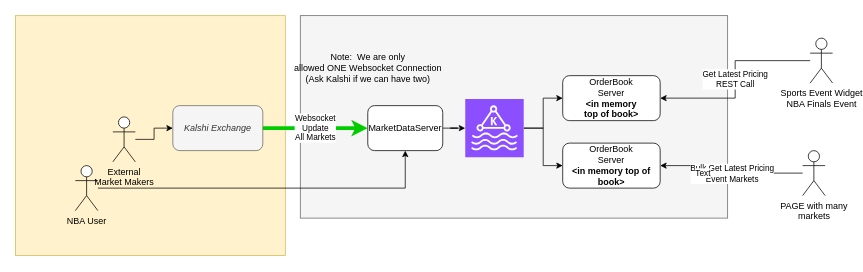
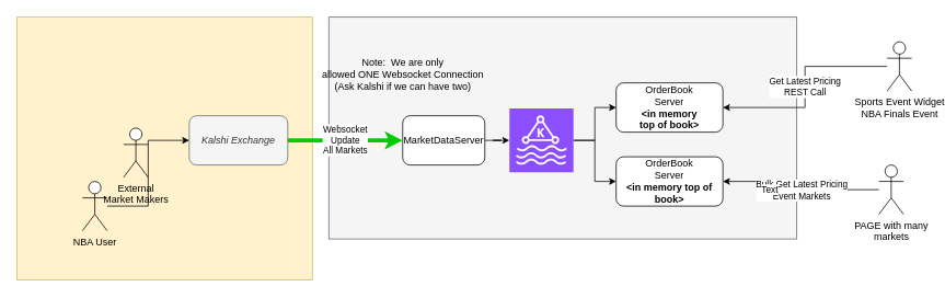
- <mxCell id="12" style="edgeStyle=orthogonalEdgeStyle;rounded=0;orthogonalLoop=1;jettySize=auto;html=1;entryX=0;entryY=0.5;entryDx=0;entryDy=0;" edge="1" parent="1" source="13" target="11"><mxGeometry relative="1" as="geometry" /></mxCell>
- <mxCell id="14" style="edgeStyle=orthogonalEdgeStyle;rounded=0;orthogonalLoop=1;jettySize=auto;html=1;" edge="1" parent="1" source="15" target="9"><mxGeometry relative="1" as="geometry" /></mxCell>
+ <mxCell id="14" style="edgeStyle=orthogonalEdgeStyle;rounded=0;orthogonalLoop=1;jettySize=auto;html=1;entryX=0;entryY=0.5;entryDx=0;entryDy=0;" edge="1" parent="1" source="15" target="11"><mxGeometry relative="1" as="geometry" /></mxCell>
